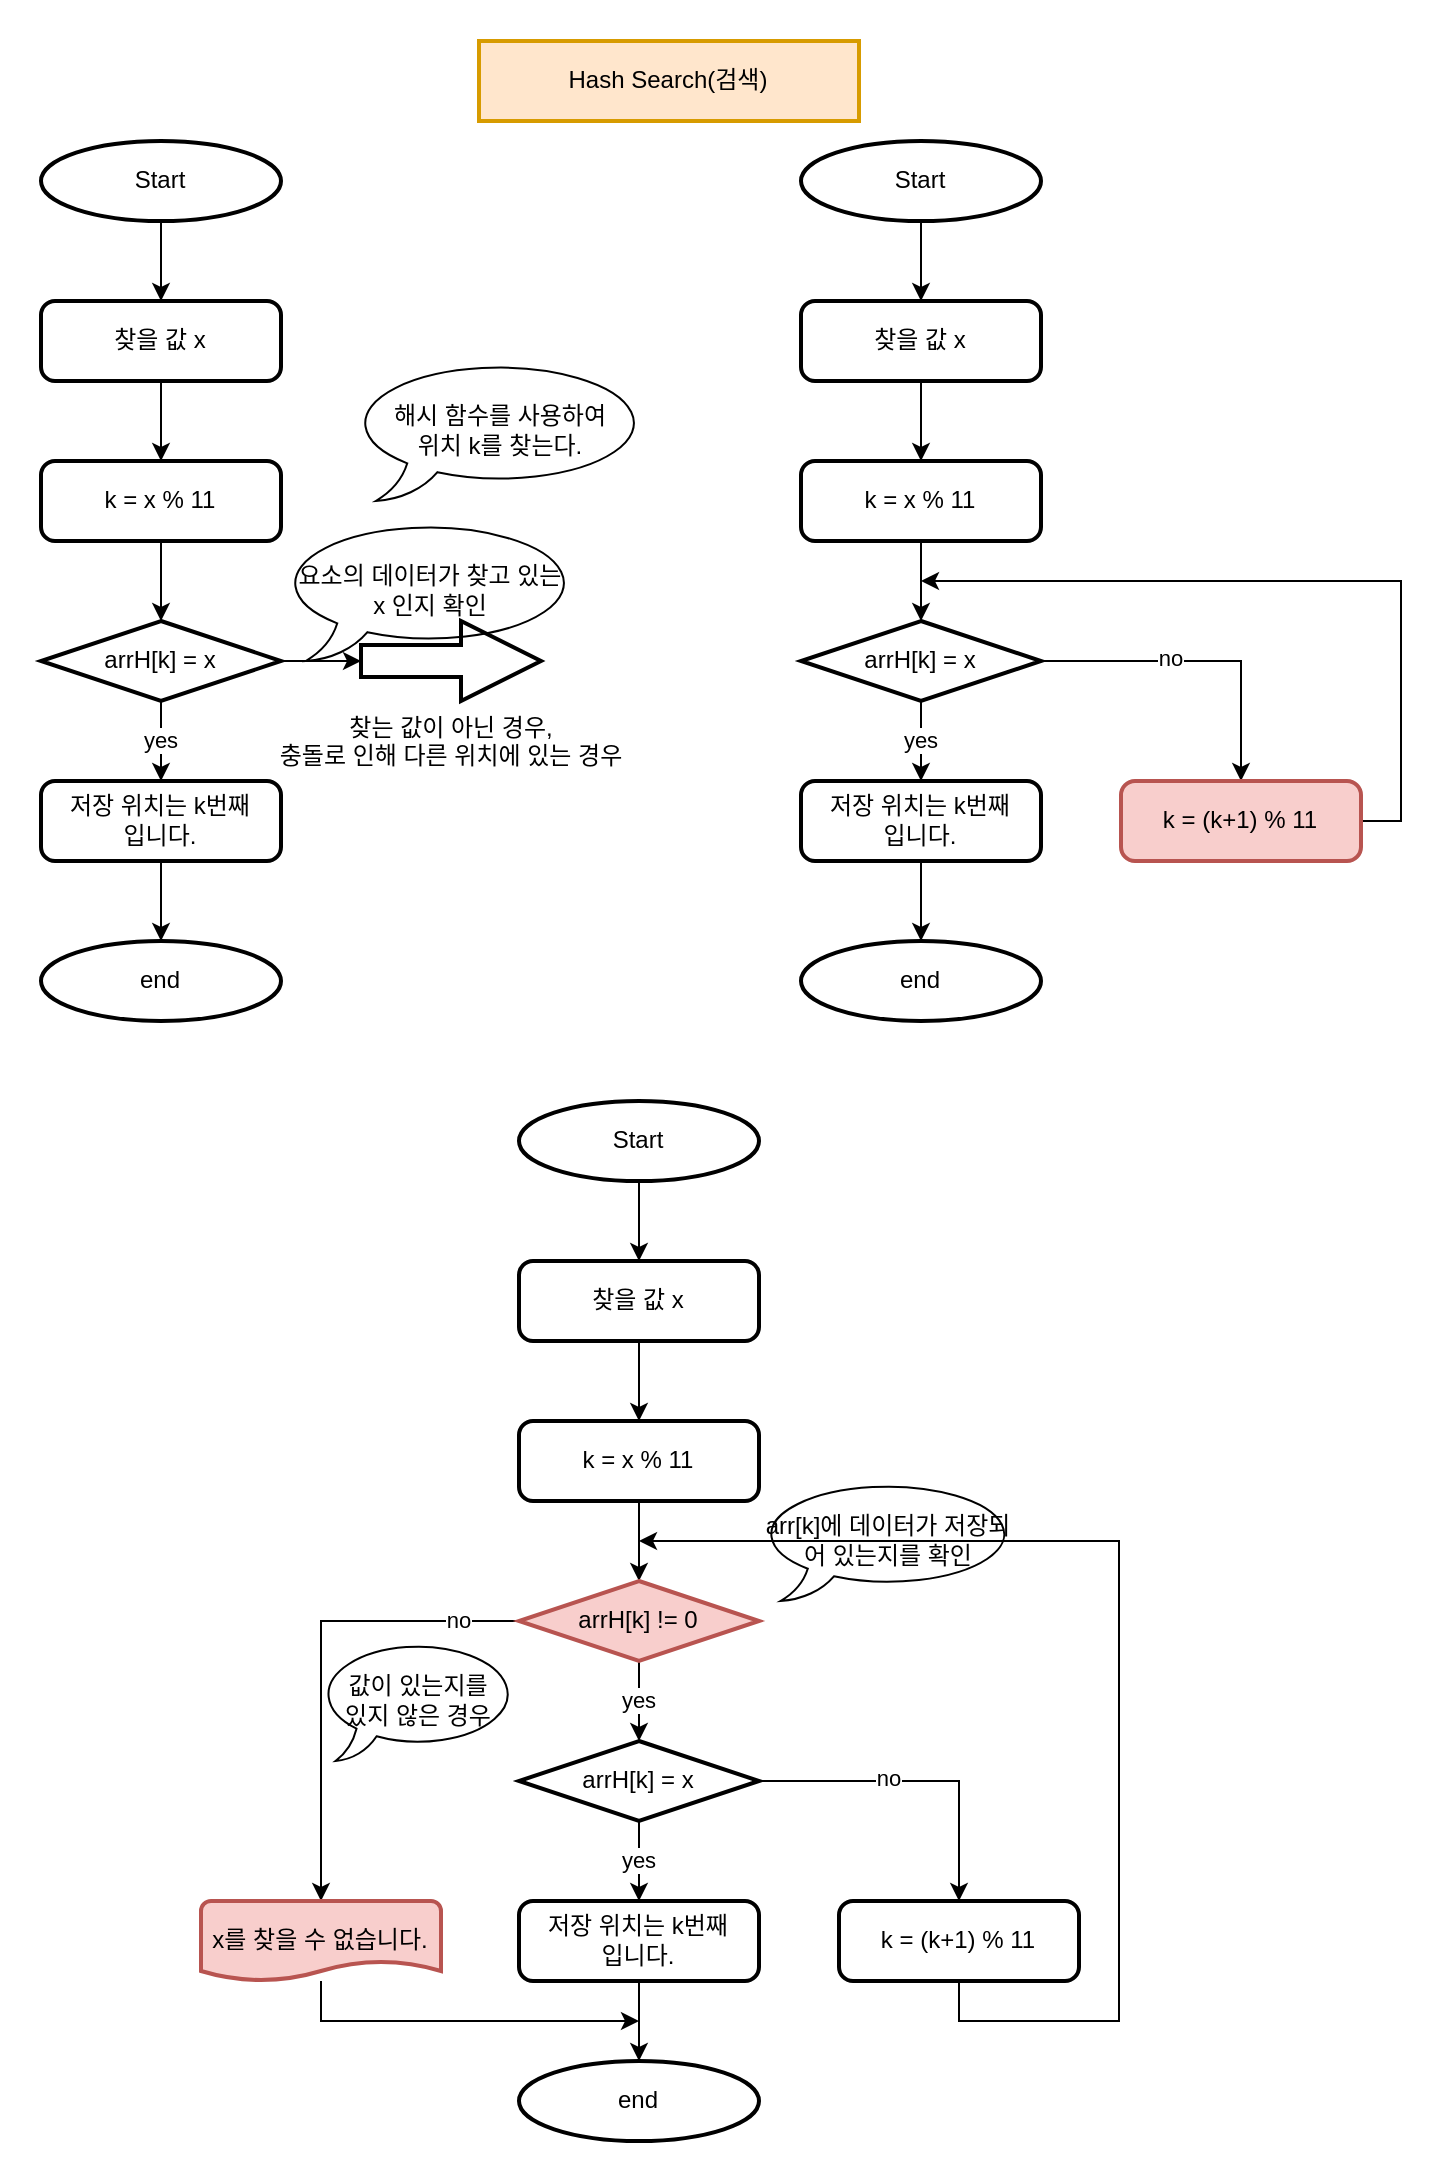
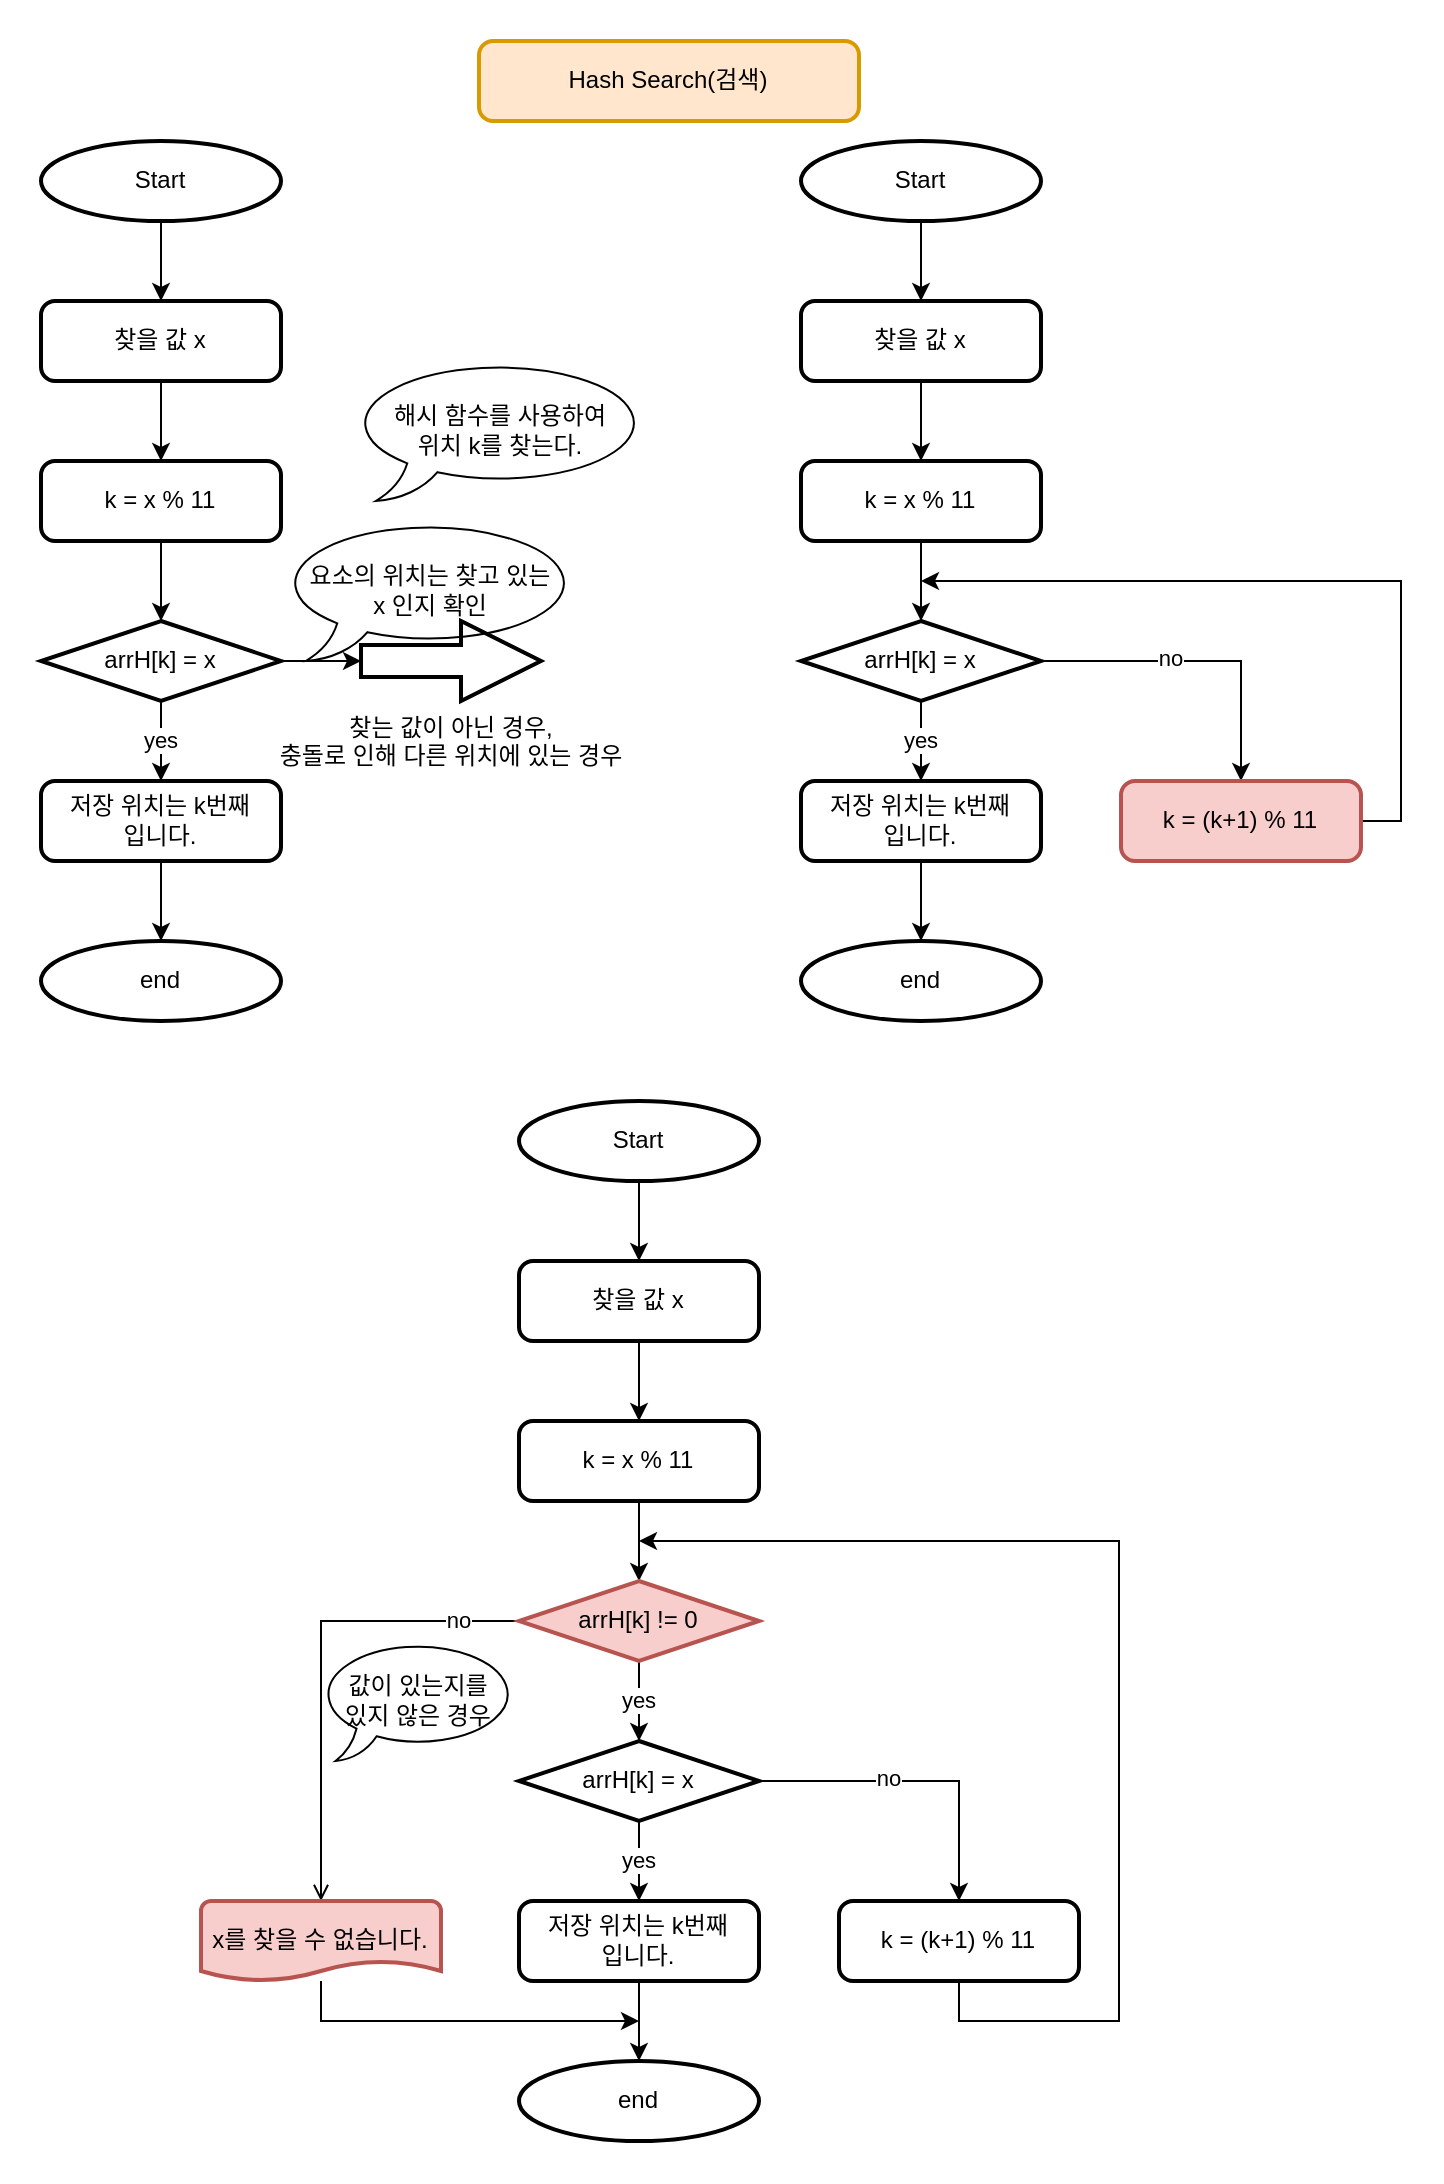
- <mxCell id="2" value="Hash Search(검색)" style="whiteSpace=wrap;html=1;absoluteArcSize=1;arcSize=14;strokeWidth=2;fillColor=#ffe6cc;strokeColor=#d79b00;rounded=0;" vertex="1" parent="1"><mxGeometry x="239" y="20" width="190" height="40" as="geometry" /></mxCell>
+ <mxCell id="2" value="Hash Search(검색)" style="rounded=1;whiteSpace=wrap;html=1;absoluteArcSize=1;arcSize=14;strokeWidth=2;fillColor=#ffe6cc;strokeColor=#d79b00;" vertex="1" parent="1"><mxGeometry x="239" y="20" width="190" height="40" as="geometry" /></mxCell>
- <mxCell id="12" value="요소의 데이터가 찾고 있는&lt;br&gt;x 인지 확인" style="whiteSpace=wrap;html=1;shape=mxgraph.basic.oval_callout" vertex="1" parent="1"><mxGeometry x="140" y="260" width="150" height="70" as="geometry" /></mxCell>
+ <mxCell id="12" value="요소의 위치는 찾고 있는&lt;br&gt;x 인지 확인" style="whiteSpace=wrap;html=1;shape=mxgraph.basic.oval_callout" vertex="1" parent="1"><mxGeometry x="140" y="260" width="150" height="70" as="geometry" /></mxCell>
- <mxCell id="55" value="arr[k]에 데이터가 저장되어 있는지를 확인" style="whiteSpace=wrap;html=1;shape=mxgraph.basic.oval_callout;fillColor=none;" vertex="1" parent="1"><mxGeometry x="379" y="740" width="130" height="60" as="geometry" /></mxCell>
- <mxCell id="49" style="edgeStyle=orthogonalEdgeStyle;rounded=0;orthogonalLoop=1;jettySize=auto;html=1;exitX=0;exitY=0.5;exitDx=0;exitDy=0;exitPerimeter=0;entryX=0.5;entryY=0;entryDx=0;entryDy=0;entryPerimeter=0;" edge="1" parent="1" source="51" target="53"><mxGeometry relative="1" as="geometry" /></mxCell>
+ <mxCell id="49" style="edgeStyle=orthogonalEdgeStyle;rounded=0;orthogonalLoop=1;jettySize=auto;html=1;exitX=0;exitY=0.5;exitDx=0;exitDy=0;exitPerimeter=0;entryX=0.5;entryY=0;entryDx=0;entryDy=0;entryPerimeter=0;endArrow=open;" edge="1" parent="1" source="51" target="53"><mxGeometry relative="1" as="geometry" /></mxCell>
